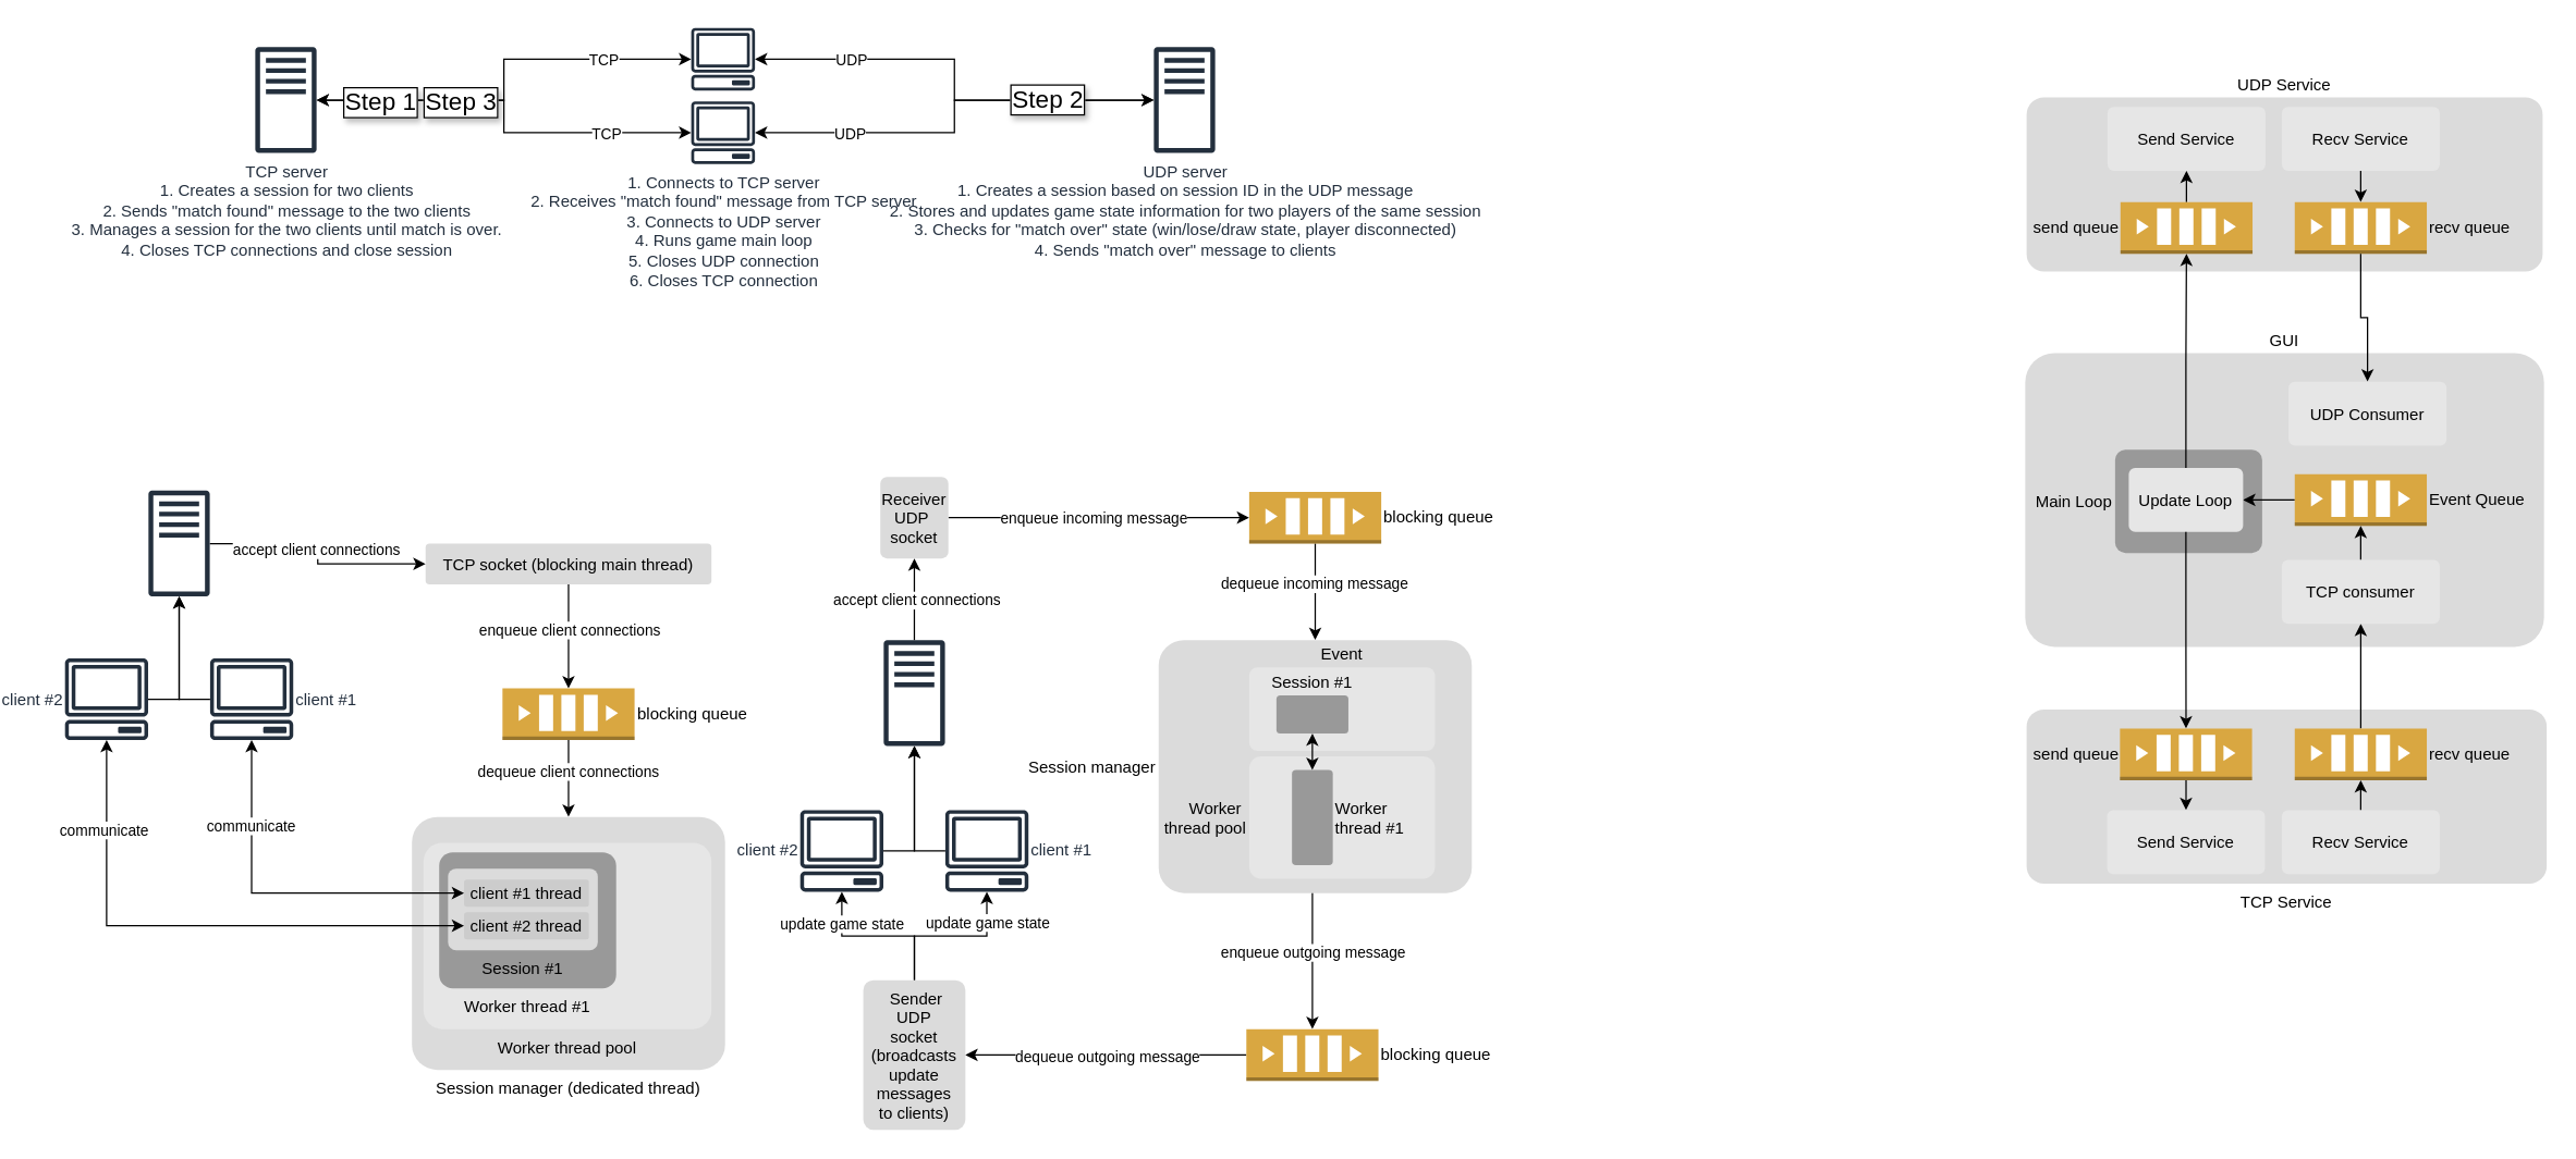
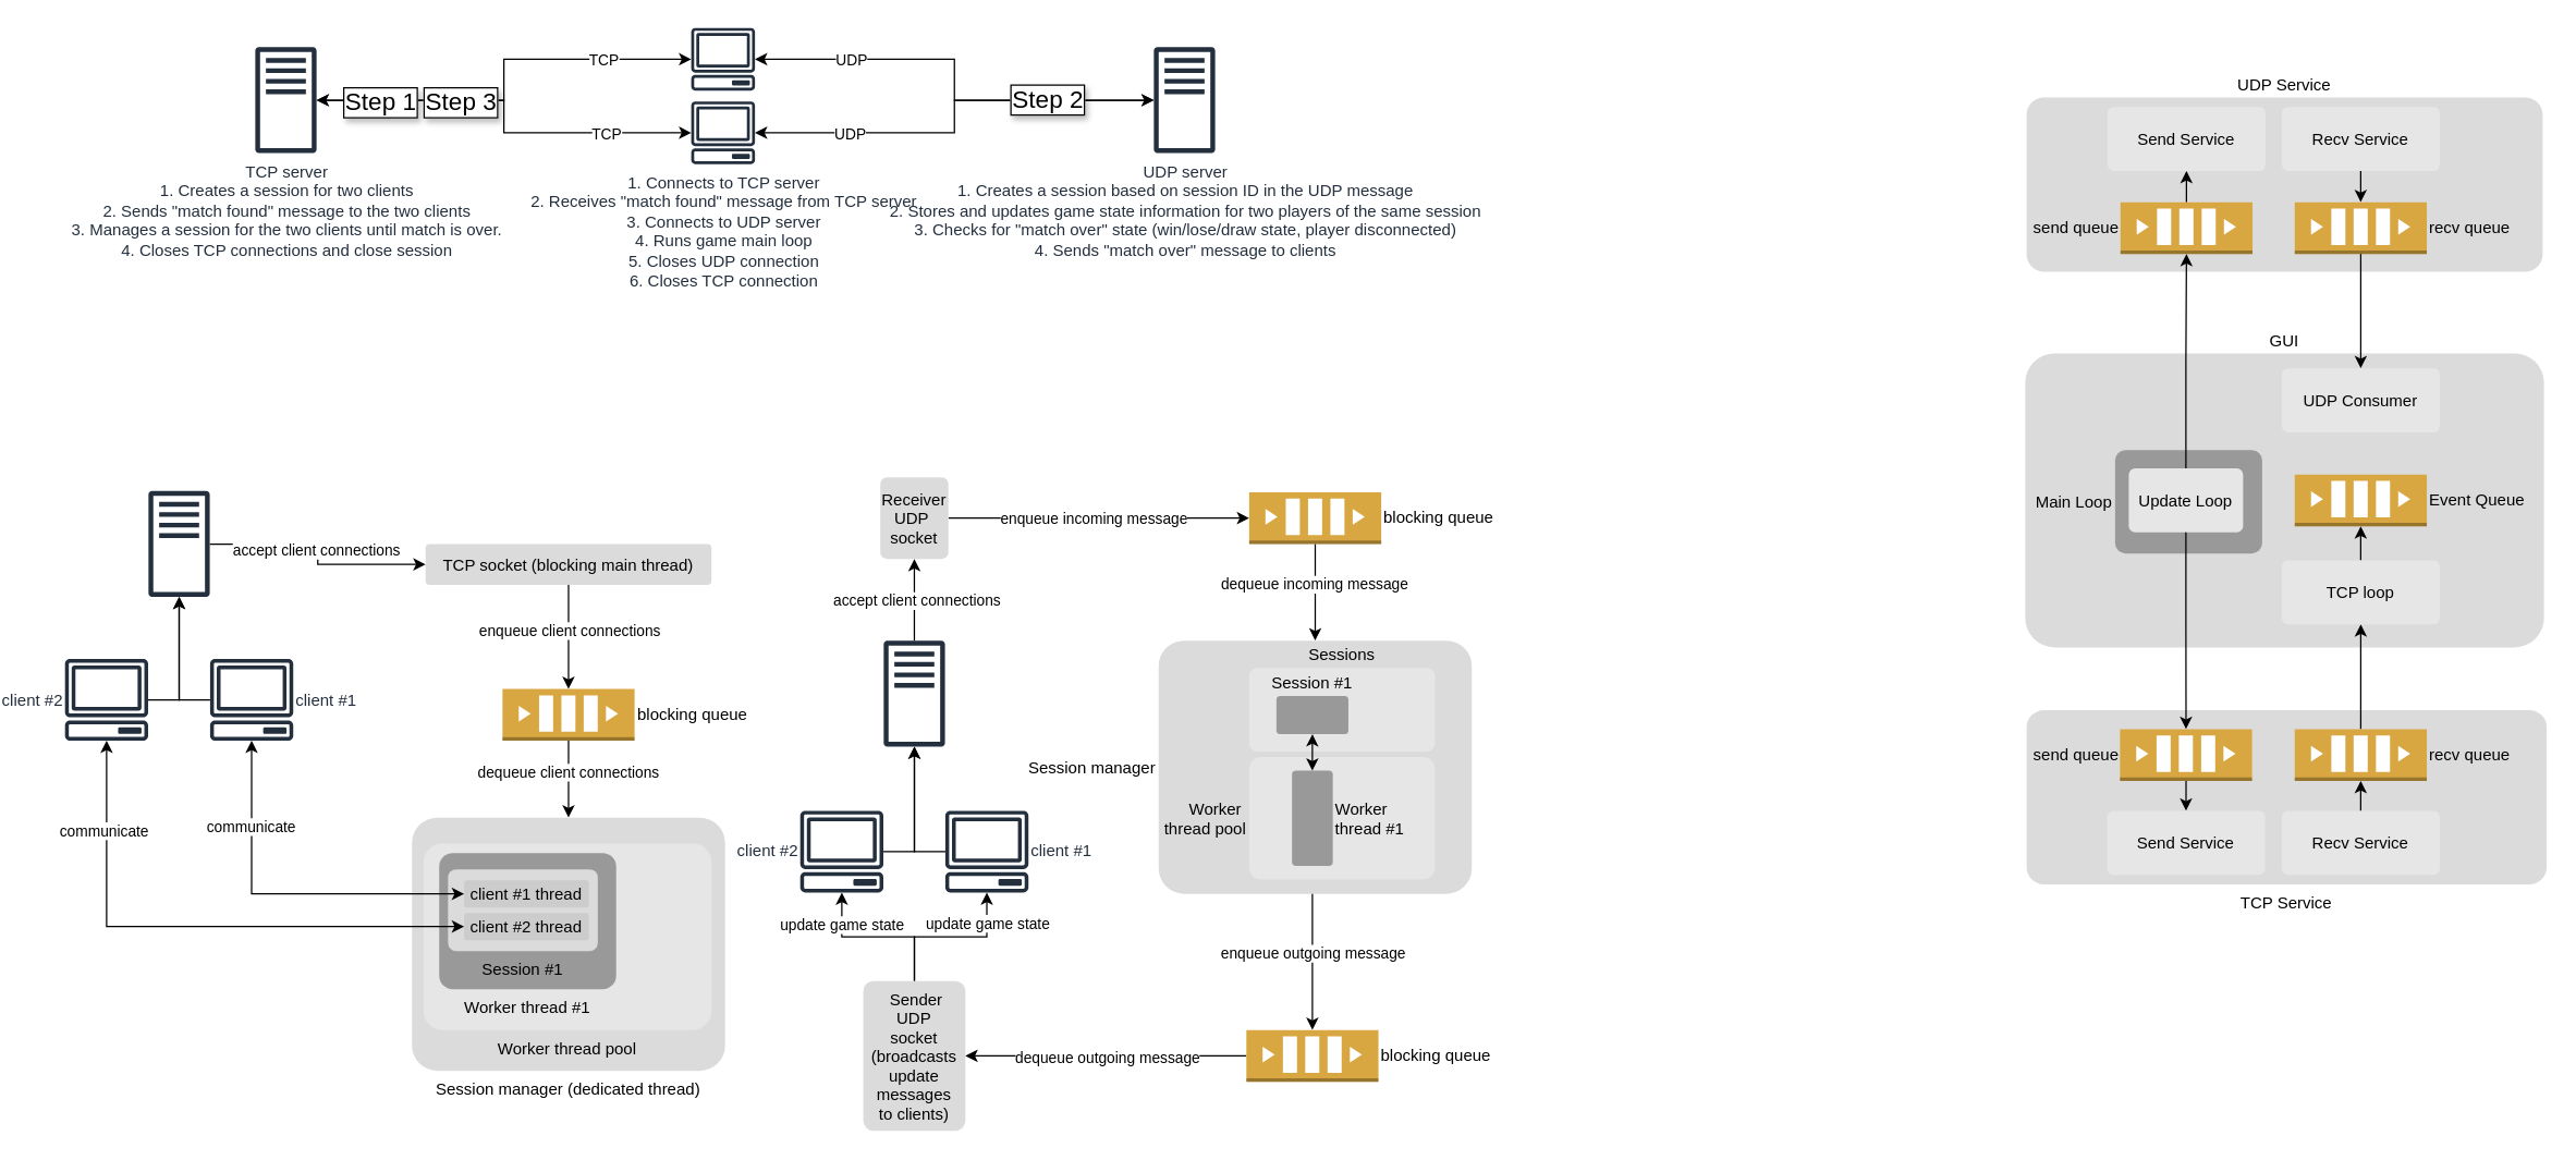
- <mxCell id="99" value="UDP Consumer" style="rounded=1;arcSize=10;strokeColor=none;fillColor=#E6E6E6;gradientColor=none;labelPosition=center;verticalLabelPosition=middle;align=center;verticalAlign=middle;" vertex="1" parent="76"><mxGeometry x="193.43" y="209" width="116" height="47" as="geometry" /></mxCell>
+ <mxCell id="99" value="UDP Consumer" style="rounded=1;arcSize=10;strokeColor=none;fillColor=#E6E6E6;gradientColor=none;labelPosition=center;verticalLabelPosition=middle;align=center;verticalAlign=middle;" vertex="1" parent="76"><mxGeometry x="188.43" y="199" width="116" height="47" as="geometry" /></mxCell>
- <mxCell id="86" value="" style="edgeStyle=orthogonalEdgeStyle;rounded=0;orthogonalLoop=1;jettySize=auto;html=1;" edge="1" parent="76" source="87" target="89"><mxGeometry relative="1" as="geometry" /></mxCell>
- <mxCell id="101" value="TCP consumer" style="rounded=1;arcSize=10;strokeColor=none;fillColor=#E6E6E6;gradientColor=none;labelPosition=center;verticalLabelPosition=middle;align=center;verticalAlign=middle;" vertex="1" parent="76"><mxGeometry x="188.43" y="340" width="116" height="47" as="geometry" /></mxCell>
+ <mxCell id="101" value="TCP loop" style="rounded=1;arcSize=10;strokeColor=none;fillColor=#E6E6E6;gradientColor=none;labelPosition=center;verticalLabelPosition=middle;align=center;verticalAlign=middle;" vertex="1" parent="76"><mxGeometry x="188.43" y="340" width="116" height="47" as="geometry" /></mxCell>
- <mxCell id="73" value="Event" style="rounded=1;arcSize=10;strokeColor=none;fillColor=#E6E6E6;gradientColor=none;labelPosition=center;verticalLabelPosition=top;align=center;verticalAlign=bottom;" parent="68" vertex="1"><mxGeometry x="66.5" y="20" width="136.5" height="61.5" as="geometry" /></mxCell>
+ <mxCell id="73" value="Sessions" style="rounded=1;arcSize=10;strokeColor=none;fillColor=#E6E6E6;gradientColor=none;labelPosition=center;verticalLabelPosition=top;align=center;verticalAlign=bottom;" parent="68" vertex="1"><mxGeometry x="66.5" y="20" width="136.5" height="61.5" as="geometry" /></mxCell>
